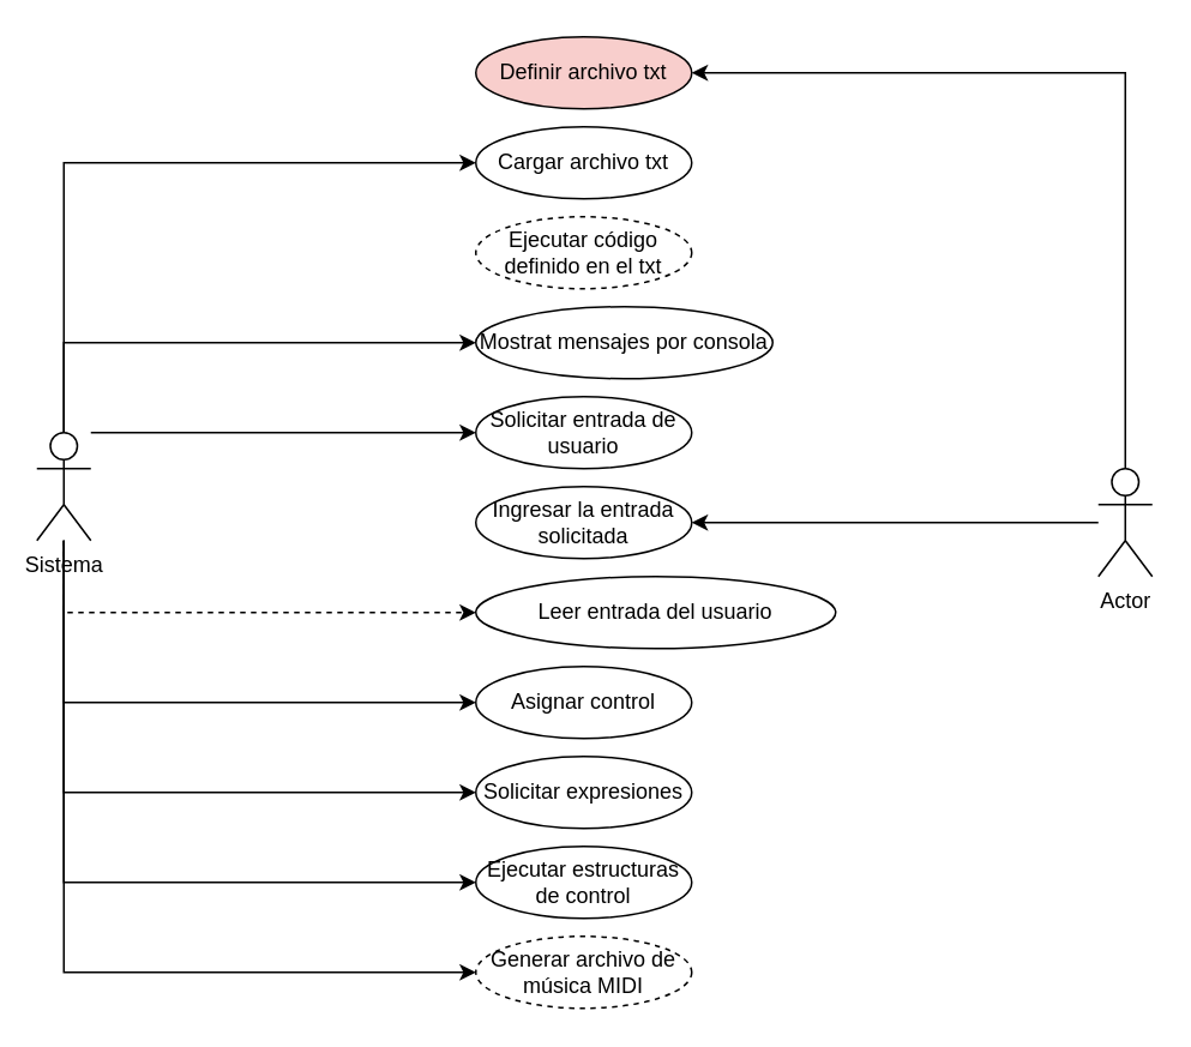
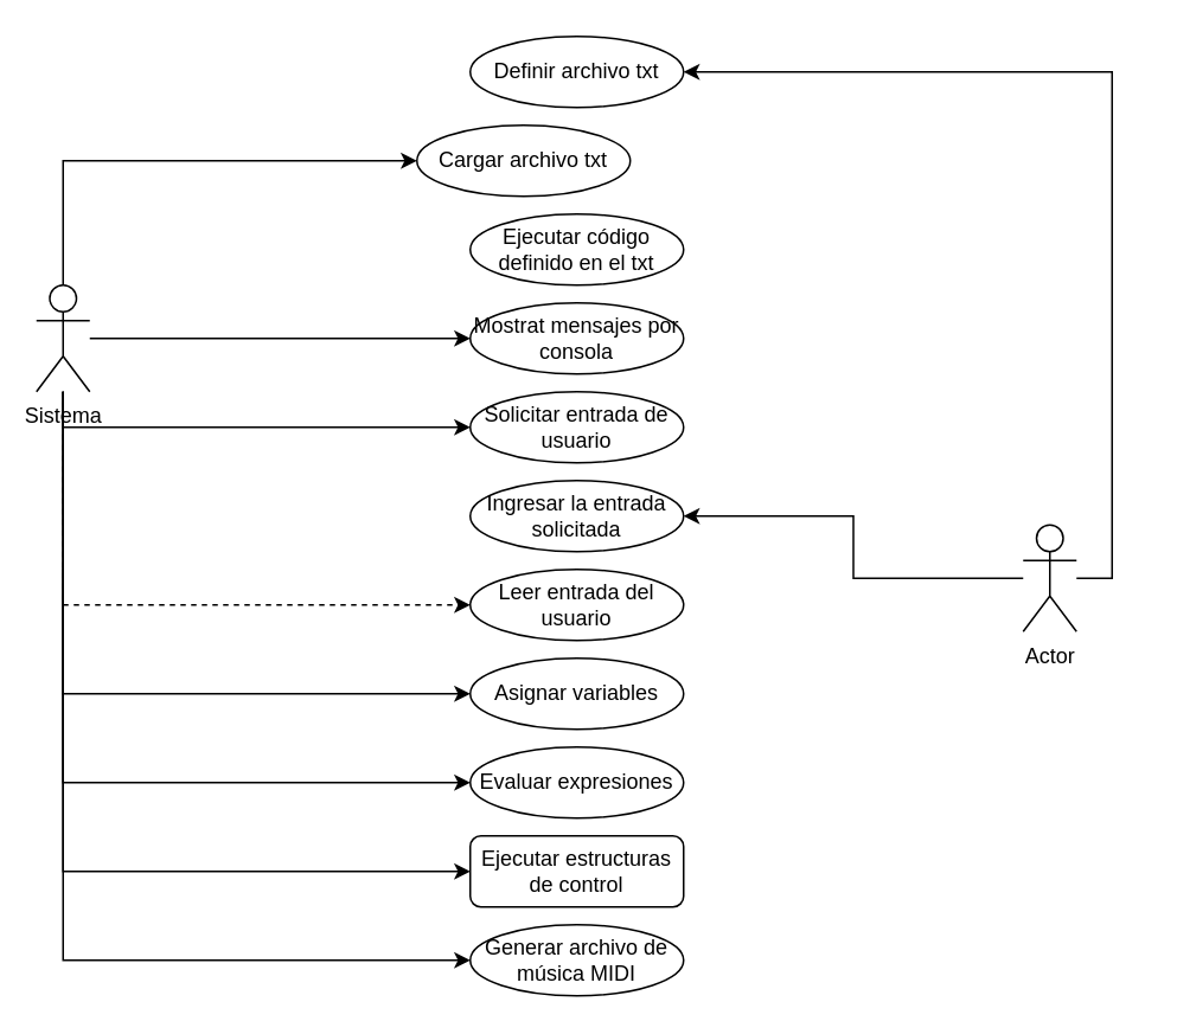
- <mxCell id="14" value="Definir archivo txt" style="ellipse;whiteSpace=wrap;html=1;fillColor=#f8cecc;" vertex="1" parent="1"><mxGeometry x="264" y="20" width="120" height="40" as="geometry" /></mxCell>
+ <mxCell id="14" value="Definir archivo txt" style="ellipse;whiteSpace=wrap;html=1;" vertex="1" parent="1"><mxGeometry x="264" y="20" width="120" height="40" as="geometry" /></mxCell>
- <mxCell id="15" value="Cargar archivo txt" style="ellipse;whiteSpace=wrap;html=1;" vertex="1" parent="1"><mxGeometry x="264" y="70" width="120" height="40" as="geometry" /></mxCell>
+ <mxCell id="15" value="Cargar archivo txt" style="ellipse;whiteSpace=wrap;html=1;" vertex="1" parent="1"><mxGeometry x="234" y="70" width="120" height="40" as="geometry" /></mxCell>
- <mxCell id="16" value="Ejecutar código definido en el txt" style="ellipse;whiteSpace=wrap;html=1;dashed=1;" vertex="1" parent="1"><mxGeometry x="264" y="120" width="120" height="40" as="geometry" /></mxCell>
+ <mxCell id="16" value="Ejecutar código definido en el txt" style="ellipse;whiteSpace=wrap;html=1;" vertex="1" parent="1"><mxGeometry x="264" y="120" width="120" height="40" as="geometry" /></mxCell>
- <mxCell id="17" value="Mostrat mensajes por consola" style="ellipse;whiteSpace=wrap;html=1;" vertex="1" parent="1"><mxGeometry x="264" y="170" width="165" height="40" as="geometry" /></mxCell>
+ <mxCell id="17" value="Mostrat mensajes por consola" style="ellipse;whiteSpace=wrap;html=1;" vertex="1" parent="1"><mxGeometry x="264" y="170" width="120" height="40" as="geometry" /></mxCell>
- <mxCell id="10" value="Sistema" style="shape=umlActor;verticalLabelPosition=bottom;verticalAlign=top;html=1;outlineConnect=0;" vertex="1" parent="1"><mxGeometry x="20" y="240" width="30" height="60" as="geometry" /></mxCell>
+ <mxCell id="10" value="Sistema" style="shape=umlActor;verticalLabelPosition=bottom;verticalAlign=top;html=1;outlineConnect=0;" vertex="1" parent="1"><mxGeometry x="20" y="160" width="30" height="60" as="geometry" /></mxCell>
- <mxCell id="13" value="Actor" style="shape=umlActor;verticalLabelPosition=bottom;verticalAlign=top;html=1;outlineConnect=0;" vertex="1" parent="1"><mxGeometry x="610" y="260" width="30" height="60" as="geometry" /></mxCell>
+ <mxCell id="13" value="Actor" style="shape=umlActor;verticalLabelPosition=bottom;verticalAlign=top;html=1;outlineConnect=0;" vertex="1" parent="1"><mxGeometry x="575" y="295" width="30" height="60" as="geometry" /></mxCell>
- <mxCell id="18" value="Leer entrada del usuario" style="ellipse;whiteSpace=wrap;html=1;" vertex="1" parent="1"><mxGeometry x="264" y="320" width="200" height="40" as="geometry" /></mxCell>
+ <mxCell id="18" value="Leer entrada del usuario" style="ellipse;whiteSpace=wrap;html=1;" vertex="1" parent="1"><mxGeometry x="264" y="320" width="120" height="40" as="geometry" /></mxCell>
- <mxCell id="19" value="Asignar control" style="ellipse;whiteSpace=wrap;html=1;" vertex="1" parent="1"><mxGeometry x="264" y="370" width="120" height="40" as="geometry" /></mxCell>
+ <mxCell id="19" value="Asignar variables" style="ellipse;whiteSpace=wrap;html=1;" vertex="1" parent="1"><mxGeometry x="264" y="370" width="120" height="40" as="geometry" /></mxCell>
- <mxCell id="20" value="Solicitar expresiones" style="ellipse;whiteSpace=wrap;html=1;" vertex="1" parent="1"><mxGeometry x="264" y="420" width="120" height="40" as="geometry" /></mxCell>
+ <mxCell id="20" value="Evaluar expresiones" style="ellipse;whiteSpace=wrap;html=1;" vertex="1" parent="1"><mxGeometry x="264" y="420" width="120" height="40" as="geometry" /></mxCell>
- <mxCell id="21" value="Ejecutar estructuras de control" style="ellipse;whiteSpace=wrap;html=1;" vertex="1" parent="1"><mxGeometry x="264" y="470" width="120" height="40" as="geometry" /></mxCell>
+ <mxCell id="21" value="Ejecutar estructuras de control" style="whiteSpace=wrap;html=1;rounded=1;" vertex="1" parent="1"><mxGeometry x="264" y="470" width="120" height="40" as="geometry" /></mxCell>
- <mxCell id="22" value="Generar archivo de música MIDI" style="ellipse;whiteSpace=wrap;html=1;dashed=1;" vertex="1" parent="1"><mxGeometry x="264" y="520" width="120" height="40" as="geometry" /></mxCell>
+ <mxCell id="22" value="Generar archivo de música MIDI" style="ellipse;whiteSpace=wrap;html=1;" vertex="1" parent="1"><mxGeometry x="264" y="520" width="120" height="40" as="geometry" /></mxCell>
